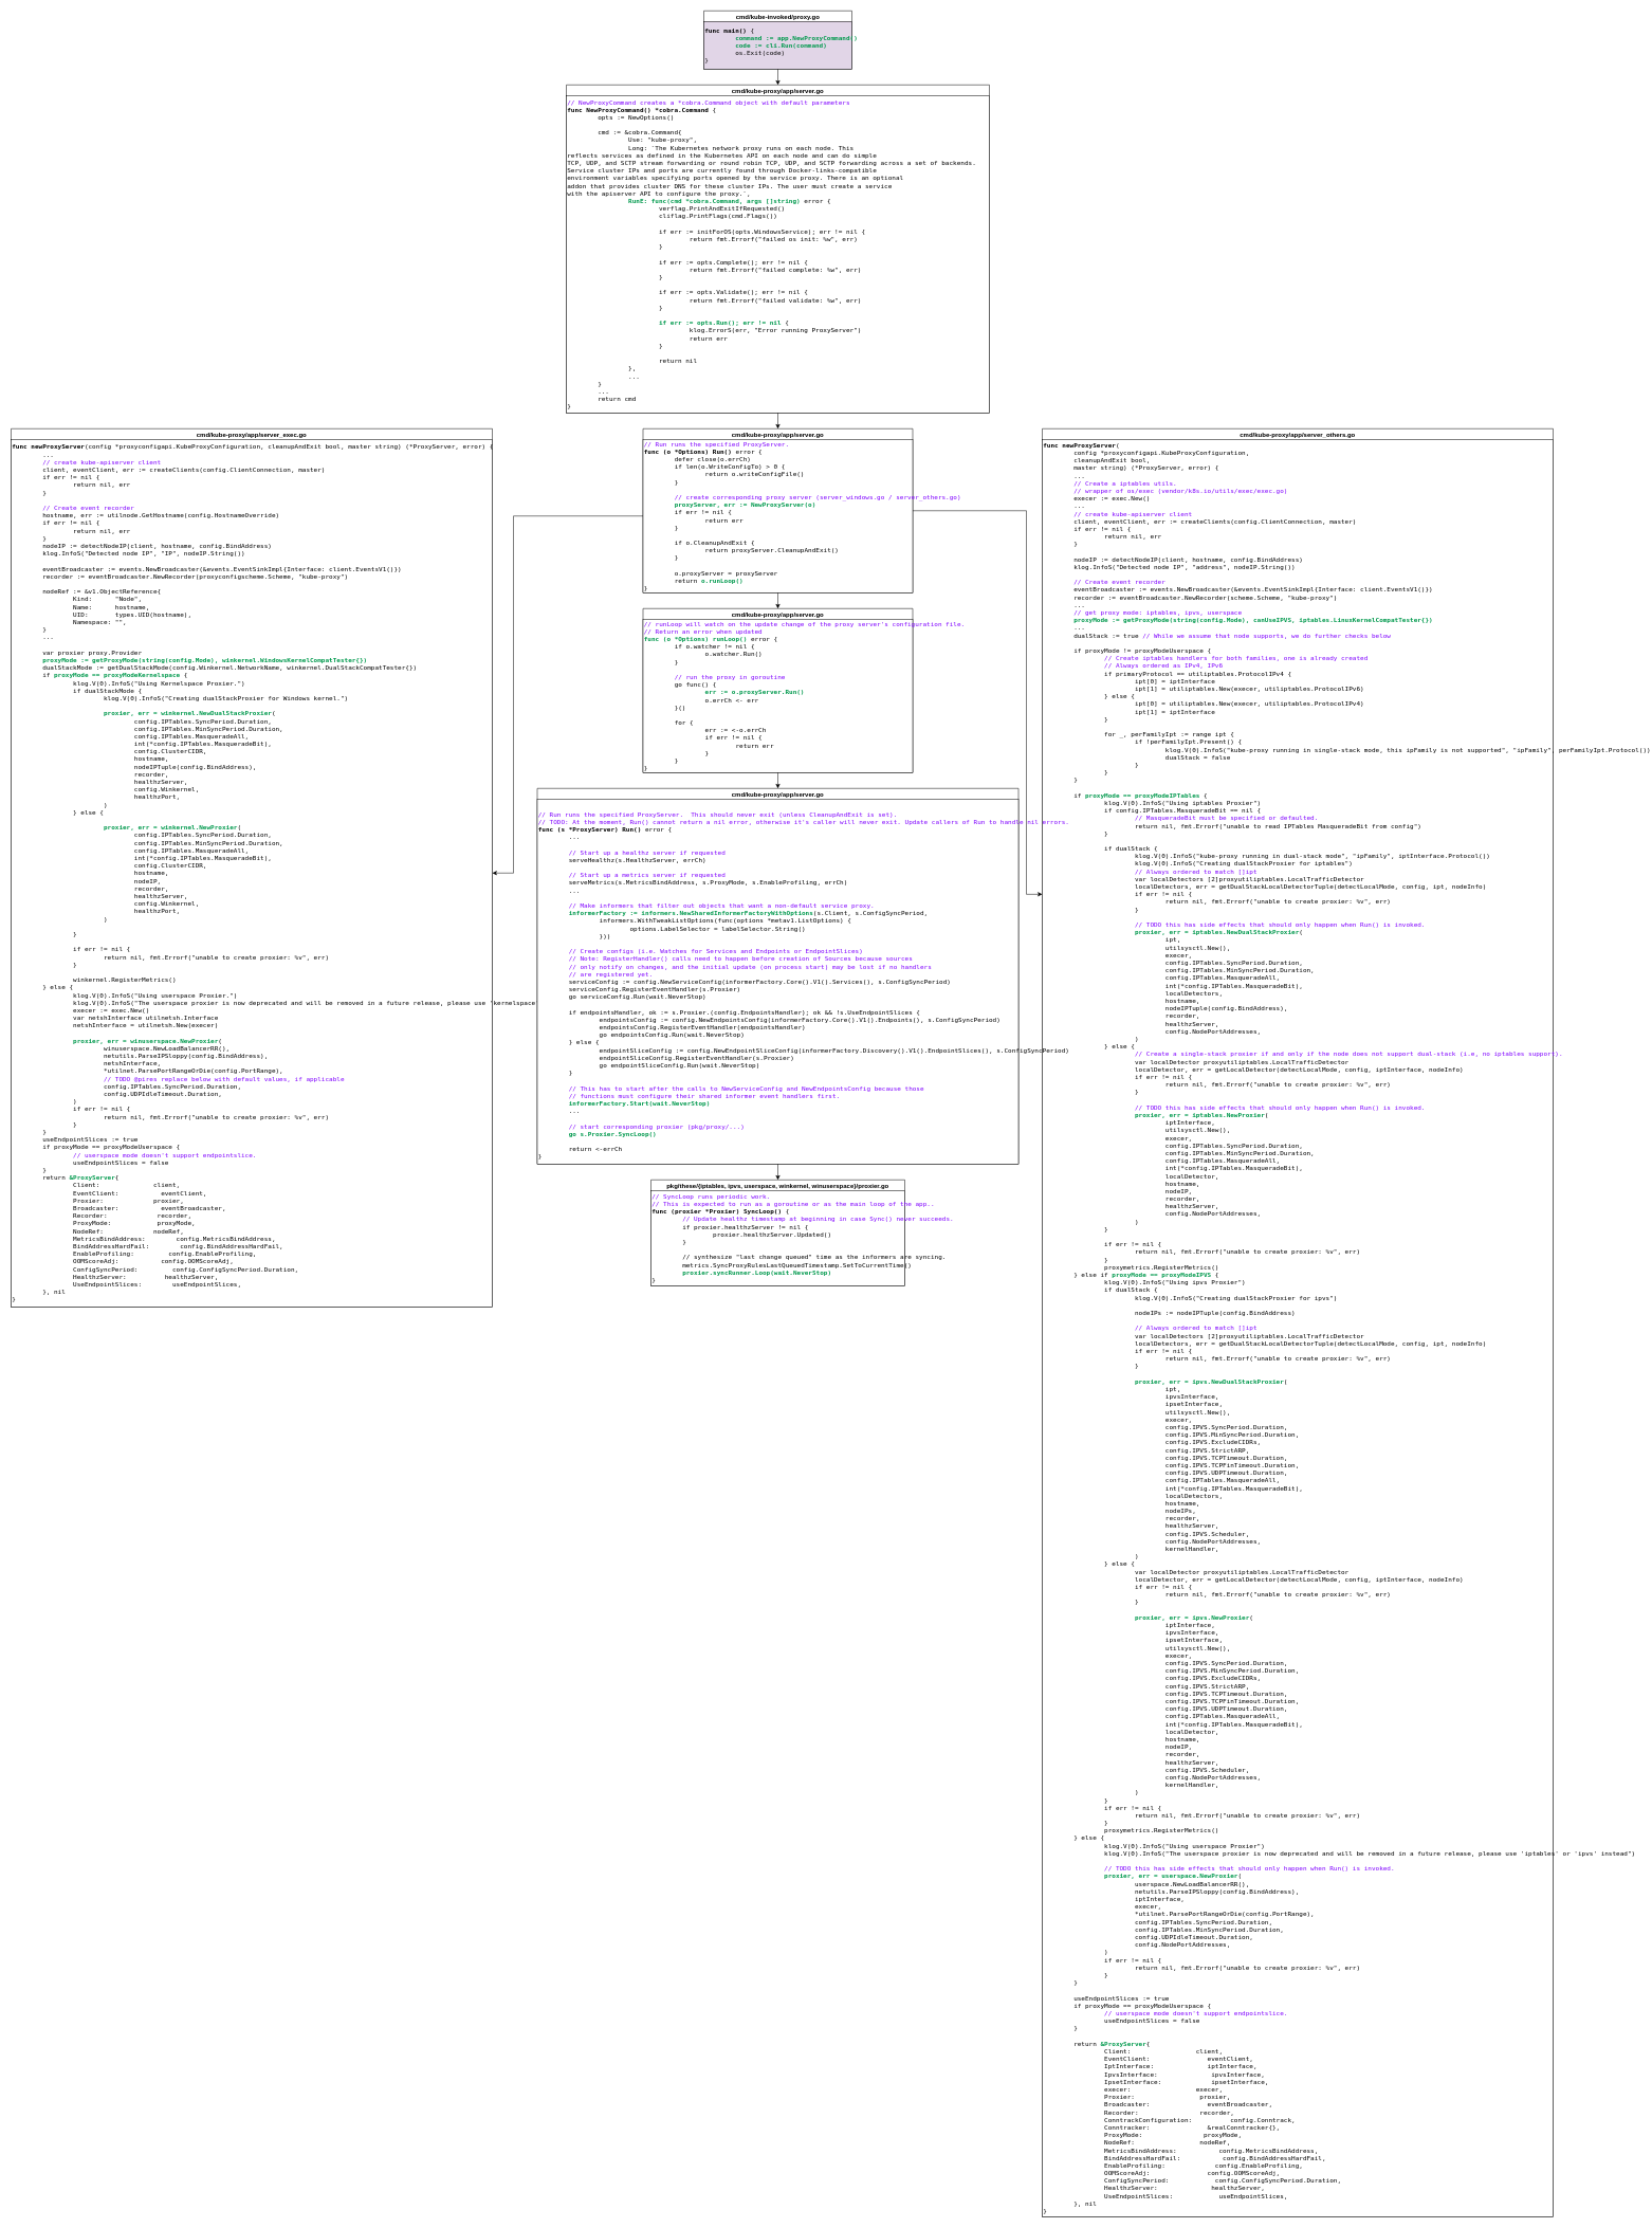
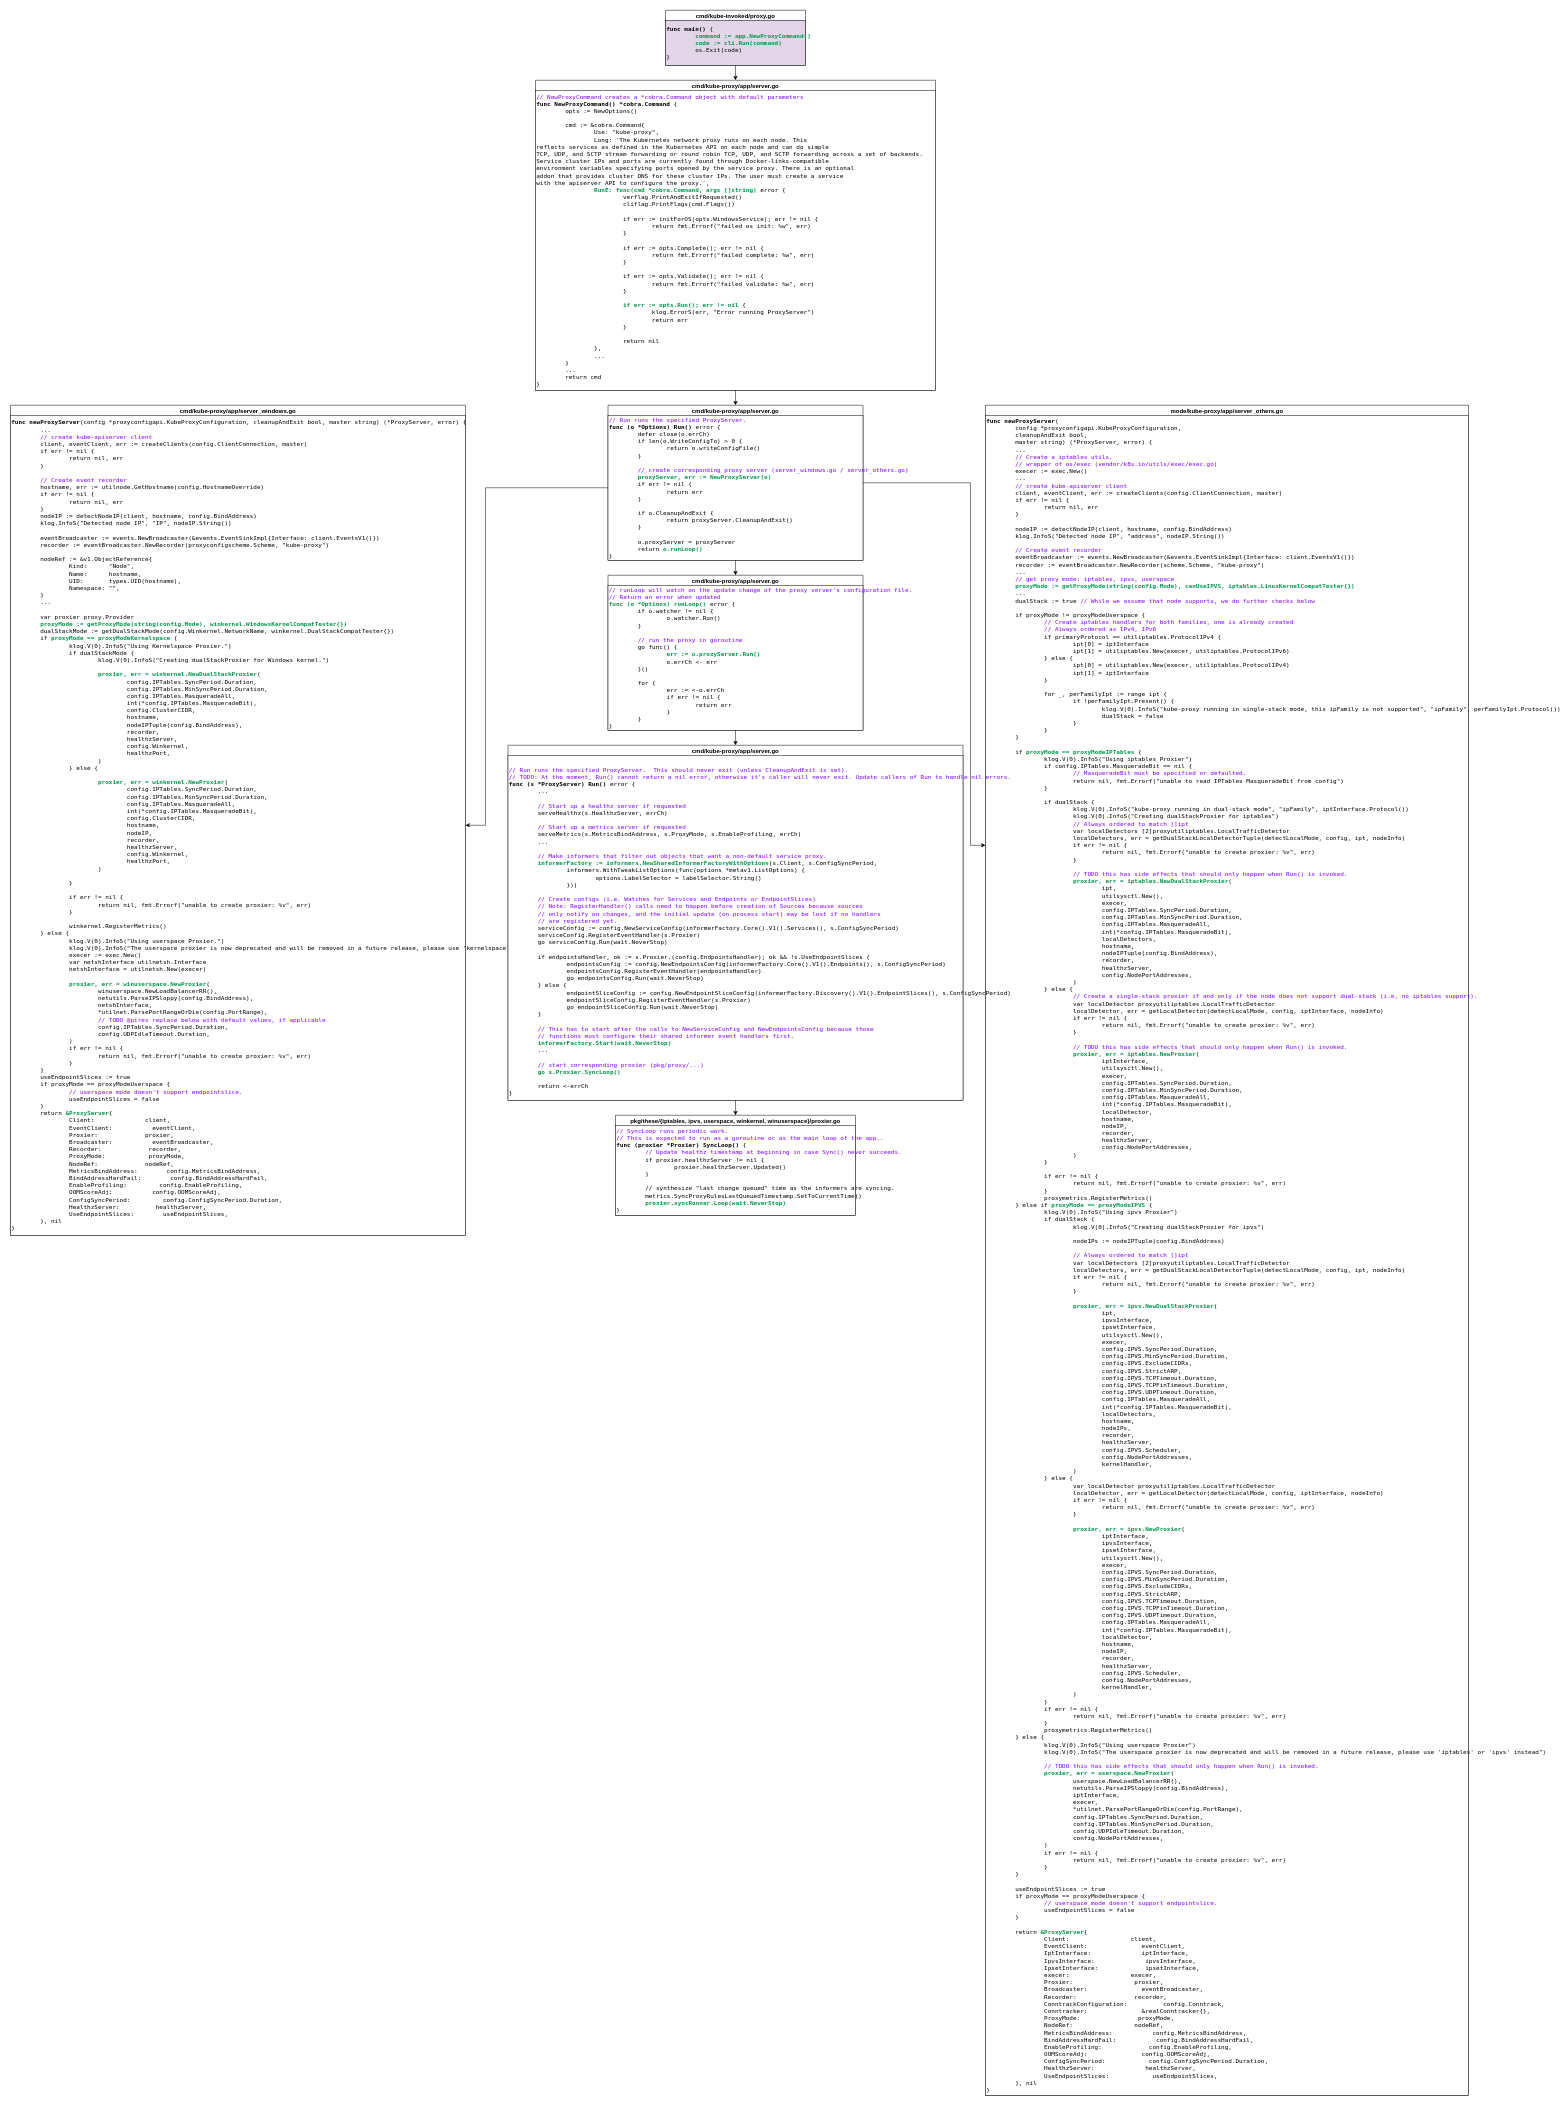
- <mxCell id="13" value="cmd/kube-proxy/app/server_exec.go" style="swimlane;fontColor=#000000;" vertex="1" parent="1"><mxGeometry x="20" y="810" width="910" height="1660" as="geometry" /></mxCell>
+ <mxCell id="13" value="cmd/kube-proxy/app/server_windows.go" style="swimlane;fontColor=#000000;" vertex="1" parent="1"><mxGeometry x="20" y="810" width="910" height="1660" as="geometry" /></mxCell>
- <mxCell id="9" value="cmd/kube-proxy/app/server_others.go" style="swimlane;fontColor=#000000;" vertex="1" parent="1"><mxGeometry x="1970" y="810" width="966" height="3380" as="geometry" /></mxCell>
+ <mxCell id="9" value="mode/kube-proxy/app/server_others.go" style="swimlane;fontColor=#000000;" vertex="1" parent="1"><mxGeometry x="1970" y="810" width="966" height="3380" as="geometry" /></mxCell>
